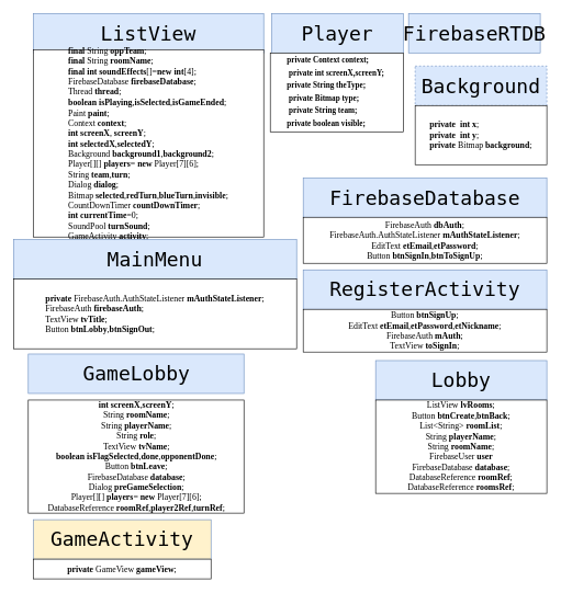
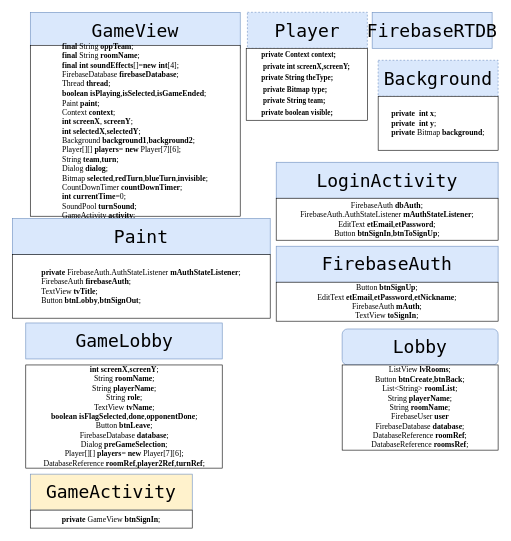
- <mxCell id="6" value="&lt;pre&gt;&lt;pre&gt;&lt;pre&gt;&lt;pre&gt;&lt;font style=&quot;font-size: 30px&quot;&gt;ListView&lt;/font&gt;&lt;/pre&gt;&lt;/pre&gt;&lt;/pre&gt;&lt;/pre&gt;" style="rounded=0;whiteSpace=wrap;html=1;fillColor=#dae8fc;strokeColor=#6c8ebf;" parent="1" vertex="1"><mxGeometry x="50" y="20" width="350" height="60" as="geometry" /></mxCell>
+ <mxCell id="6" value="&lt;pre&gt;&lt;pre&gt;&lt;pre&gt;&lt;pre&gt;&lt;font style=&quot;font-size: 30px&quot;&gt;GameView&lt;/font&gt;&lt;/pre&gt;&lt;/pre&gt;&lt;/pre&gt;&lt;/pre&gt;" style="rounded=0;whiteSpace=wrap;html=1;fillColor=#dae8fc;strokeColor=#6c8ebf;" parent="1" vertex="1"><mxGeometry x="50" y="20" width="350" height="60" as="geometry" /></mxCell>
- <mxCell id="4" value="&lt;pre&gt;&lt;pre&gt;&lt;pre&gt;&lt;font style=&quot;font-size: 30px&quot;&gt;Player&lt;/font&gt;&lt;/pre&gt;&lt;/pre&gt;&lt;/pre&gt;" style="rounded=0;whiteSpace=wrap;html=1;fillColor=#dae8fc;strokeColor=#6c8ebf;" parent="1" vertex="1"><mxGeometry x="412" y="20" width="200" height="60" as="geometry" /></mxCell>
+ <mxCell id="4" value="&lt;pre&gt;&lt;pre&gt;&lt;pre&gt;&lt;font style=&quot;font-size: 30px&quot;&gt;Player&lt;/font&gt;&lt;/pre&gt;&lt;/pre&gt;&lt;/pre&gt;" style="rounded=0;whiteSpace=wrap;html=1;fillColor=#dae8fc;strokeColor=#6c8ebf;dashed=1;" parent="1" vertex="1"><mxGeometry x="412" y="20" width="200" height="60" as="geometry" /></mxCell>
- <mxCell id="11" value="&lt;pre&gt;&lt;pre&gt;&lt;span style=&quot;font-size: 30px&quot;&gt;FirebaseDatabase&lt;/span&gt;&lt;/pre&gt;&lt;/pre&gt;" style="rounded=0;whiteSpace=wrap;html=1;fillColor=#dae8fc;strokeColor=#6c8ebf;" parent="1" vertex="1"><mxGeometry x="460" y="270" width="370" height="60" as="geometry" /></mxCell>
+ <mxCell id="11" value="&lt;pre&gt;&lt;pre&gt;&lt;span style=&quot;font-size: 30px&quot;&gt;LoginActivity&lt;/span&gt;&lt;/pre&gt;&lt;/pre&gt;" style="rounded=0;whiteSpace=wrap;html=1;fillColor=#dae8fc;strokeColor=#6c8ebf;" parent="1" vertex="1"><mxGeometry x="460" y="270" width="370" height="60" as="geometry" /></mxCell>
- <mxCell id="15" value="&lt;pre&gt;&lt;pre&gt;&lt;pre&gt;&lt;pre&gt;&lt;pre&gt;&lt;font style=&quot;font-size: 30px&quot;&gt;MainMenu&lt;/font&gt;&lt;/pre&gt;&lt;/pre&gt;&lt;/pre&gt;&lt;/pre&gt;&lt;/pre&gt;" style="rounded=0;whiteSpace=wrap;html=1;fillColor=#dae8fc;strokeColor=#6c8ebf;" parent="1" vertex="1"><mxGeometry y="364" width="430" height="60" as="geometry" x="20" /></mxCell>
+ <mxCell id="15" value="&lt;pre&gt;&lt;pre&gt;&lt;pre&gt;&lt;pre&gt;&lt;pre&gt;&lt;font style=&quot;font-size: 30px&quot;&gt;Paint&lt;/font&gt;&lt;/pre&gt;&lt;/pre&gt;&lt;/pre&gt;&lt;/pre&gt;&lt;/pre&gt;" style="rounded=0;whiteSpace=wrap;html=1;fillColor=#dae8fc;strokeColor=#6c8ebf;" parent="1" vertex="1"><mxGeometry y="364" width="430" height="60" as="geometry" x="20" /></mxCell>
- <mxCell id="13" value="&lt;pre&gt;&lt;pre&gt;&lt;pre&gt;&lt;font style=&quot;font-size: 30px&quot;&gt;RegisterActivity&lt;/font&gt;&lt;/pre&gt;&lt;/pre&gt;&lt;/pre&gt;" style="rounded=0;whiteSpace=wrap;html=1;fillColor=#dae8fc;strokeColor=#6c8ebf;" parent="1" vertex="1"><mxGeometry x="460" y="410" width="370" height="60" as="geometry" /></mxCell>
+ <mxCell id="13" value="&lt;pre&gt;&lt;pre&gt;&lt;pre&gt;&lt;font style=&quot;font-size: 30px&quot;&gt;FirebaseAuth&lt;/font&gt;&lt;/pre&gt;&lt;/pre&gt;&lt;/pre&gt;" style="rounded=0;whiteSpace=wrap;html=1;fillColor=#dae8fc;strokeColor=#6c8ebf;" parent="1" vertex="1"><mxGeometry x="460" y="410" width="370" height="60" as="geometry" /></mxCell>
- <mxCell id="8" value="&lt;pre&gt;&lt;font style=&quot;font-size: 30px&quot;&gt;Lobby&lt;/font&gt;&lt;/pre&gt;" style="rounded=0;whiteSpace=wrap;html=1;fillColor=#dae8fc;strokeColor=#6c8ebf;" parent="1" vertex="1"><mxGeometry x="570" y="548" width="260" height="60" as="geometry" /></mxCell>
+ <mxCell id="8" value="&lt;pre&gt;&lt;font style=&quot;font-size: 30px&quot;&gt;Lobby&lt;/font&gt;&lt;/pre&gt;" style="whiteSpace=wrap;html=1;fillColor=#dae8fc;strokeColor=#6c8ebf;rounded=1;" parent="1" vertex="1"><mxGeometry x="570" y="548" width="260" height="60" as="geometry" /></mxCell>
- <mxCell id="20" value="&lt;pre&gt;&lt;pre&gt;&lt;pre&gt;&lt;pre style=&quot;font-family: &amp;#34;consolas&amp;#34; ; font-size: 9.8pt&quot;&gt;&lt;span style=&quot;font-weight: bold&quot;&gt;private &lt;/span&gt;GameView &lt;span style=&quot;font-weight: bold&quot;&gt;gameView&lt;/span&gt;;&lt;br&gt;&lt;/pre&gt;&lt;/pre&gt;&lt;/pre&gt;&lt;/pre&gt;" style="rounded=0;whiteSpace=wrap;html=1;labelBackgroundColor=none;align=center;" parent="1" vertex="1"><mxGeometry x="50" y="850" width="270" height="30" as="geometry" /></mxCell>
+ <mxCell id="20" value="&lt;pre&gt;&lt;pre&gt;&lt;pre&gt;&lt;pre style=&quot;font-family: &amp;#34;consolas&amp;#34; ; font-size: 9.8pt&quot;&gt;&lt;span style=&quot;font-weight: bold&quot;&gt;private &lt;/span&gt;GameView &lt;span style=&quot;font-weight: bold&quot;&gt;btnSignIn&lt;/span&gt;;&lt;br&gt;&lt;/pre&gt;&lt;/pre&gt;&lt;/pre&gt;&lt;/pre&gt;" style="rounded=0;whiteSpace=wrap;html=1;labelBackgroundColor=none;align=center;" parent="1" vertex="1"><mxGeometry x="50" y="850" width="270" height="30" as="geometry" /></mxCell>
